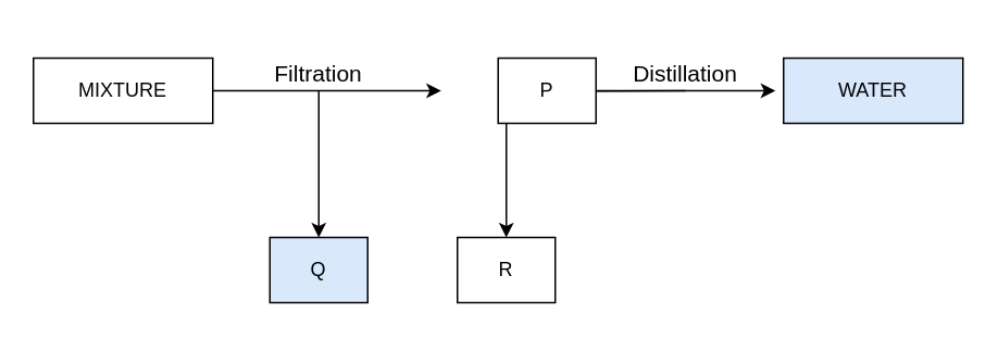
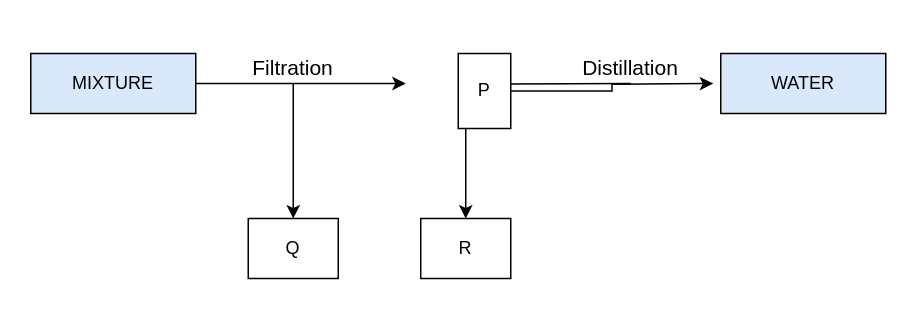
- <mxCell id="12" value="MIXTURE" style="rounded=0;whiteSpace=wrap;html=1;" vertex="1" parent="1"><mxGeometry x="20" y="35" width="110" height="40" as="geometry" /></mxCell>
+ <mxCell id="12" value="MIXTURE" style="rounded=0;whiteSpace=wrap;html=1;fillColor=#dae8fc;" vertex="1" parent="1"><mxGeometry x="20" y="35" width="110" height="40" as="geometry" /></mxCell>
- <mxCell id="7" value="P" style="rounded=0;whiteSpace=wrap;html=1;" vertex="1" parent="1"><mxGeometry x="305" y="35" width="60" height="40" as="geometry" /></mxCell>
+ <mxCell id="7" value="P" style="rounded=0;whiteSpace=wrap;html=1;" vertex="1" parent="1"><mxGeometry x="305" y="35" width="35" height="50" as="geometry" /></mxCell>
- <mxCell id="5" value="Q" style="rounded=0;whiteSpace=wrap;html=1;fillColor=#dae8fc;" vertex="1" parent="1"><mxGeometry x="165" y="145" width="60" height="40" as="geometry" /></mxCell>
+ <mxCell id="5" value="Q" style="rounded=0;whiteSpace=wrap;html=1;" vertex="1" parent="1"><mxGeometry x="165" y="145" width="60" height="40" as="geometry" /></mxCell>
